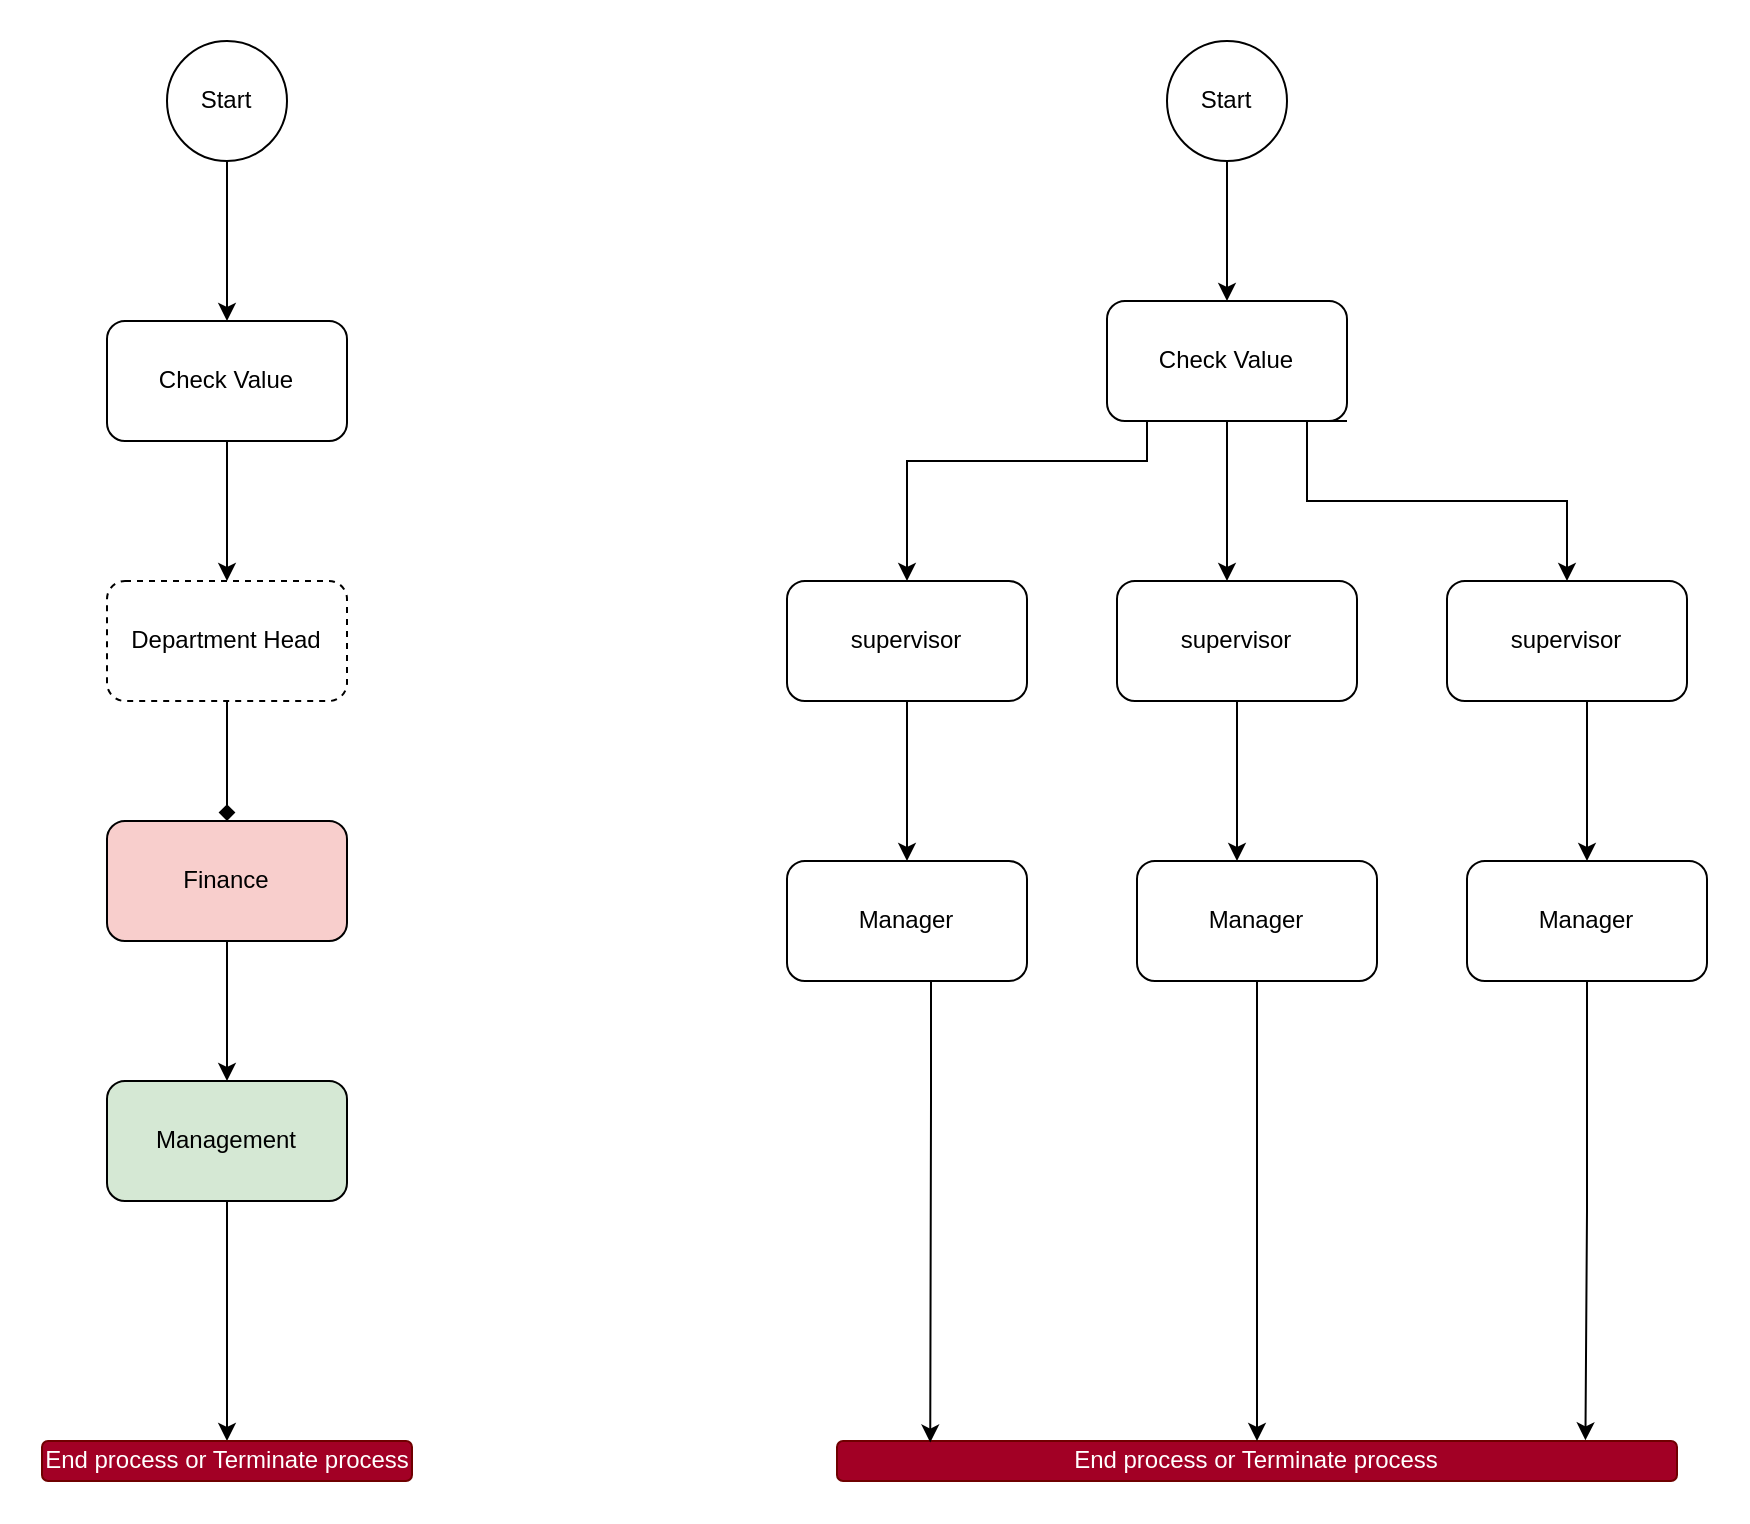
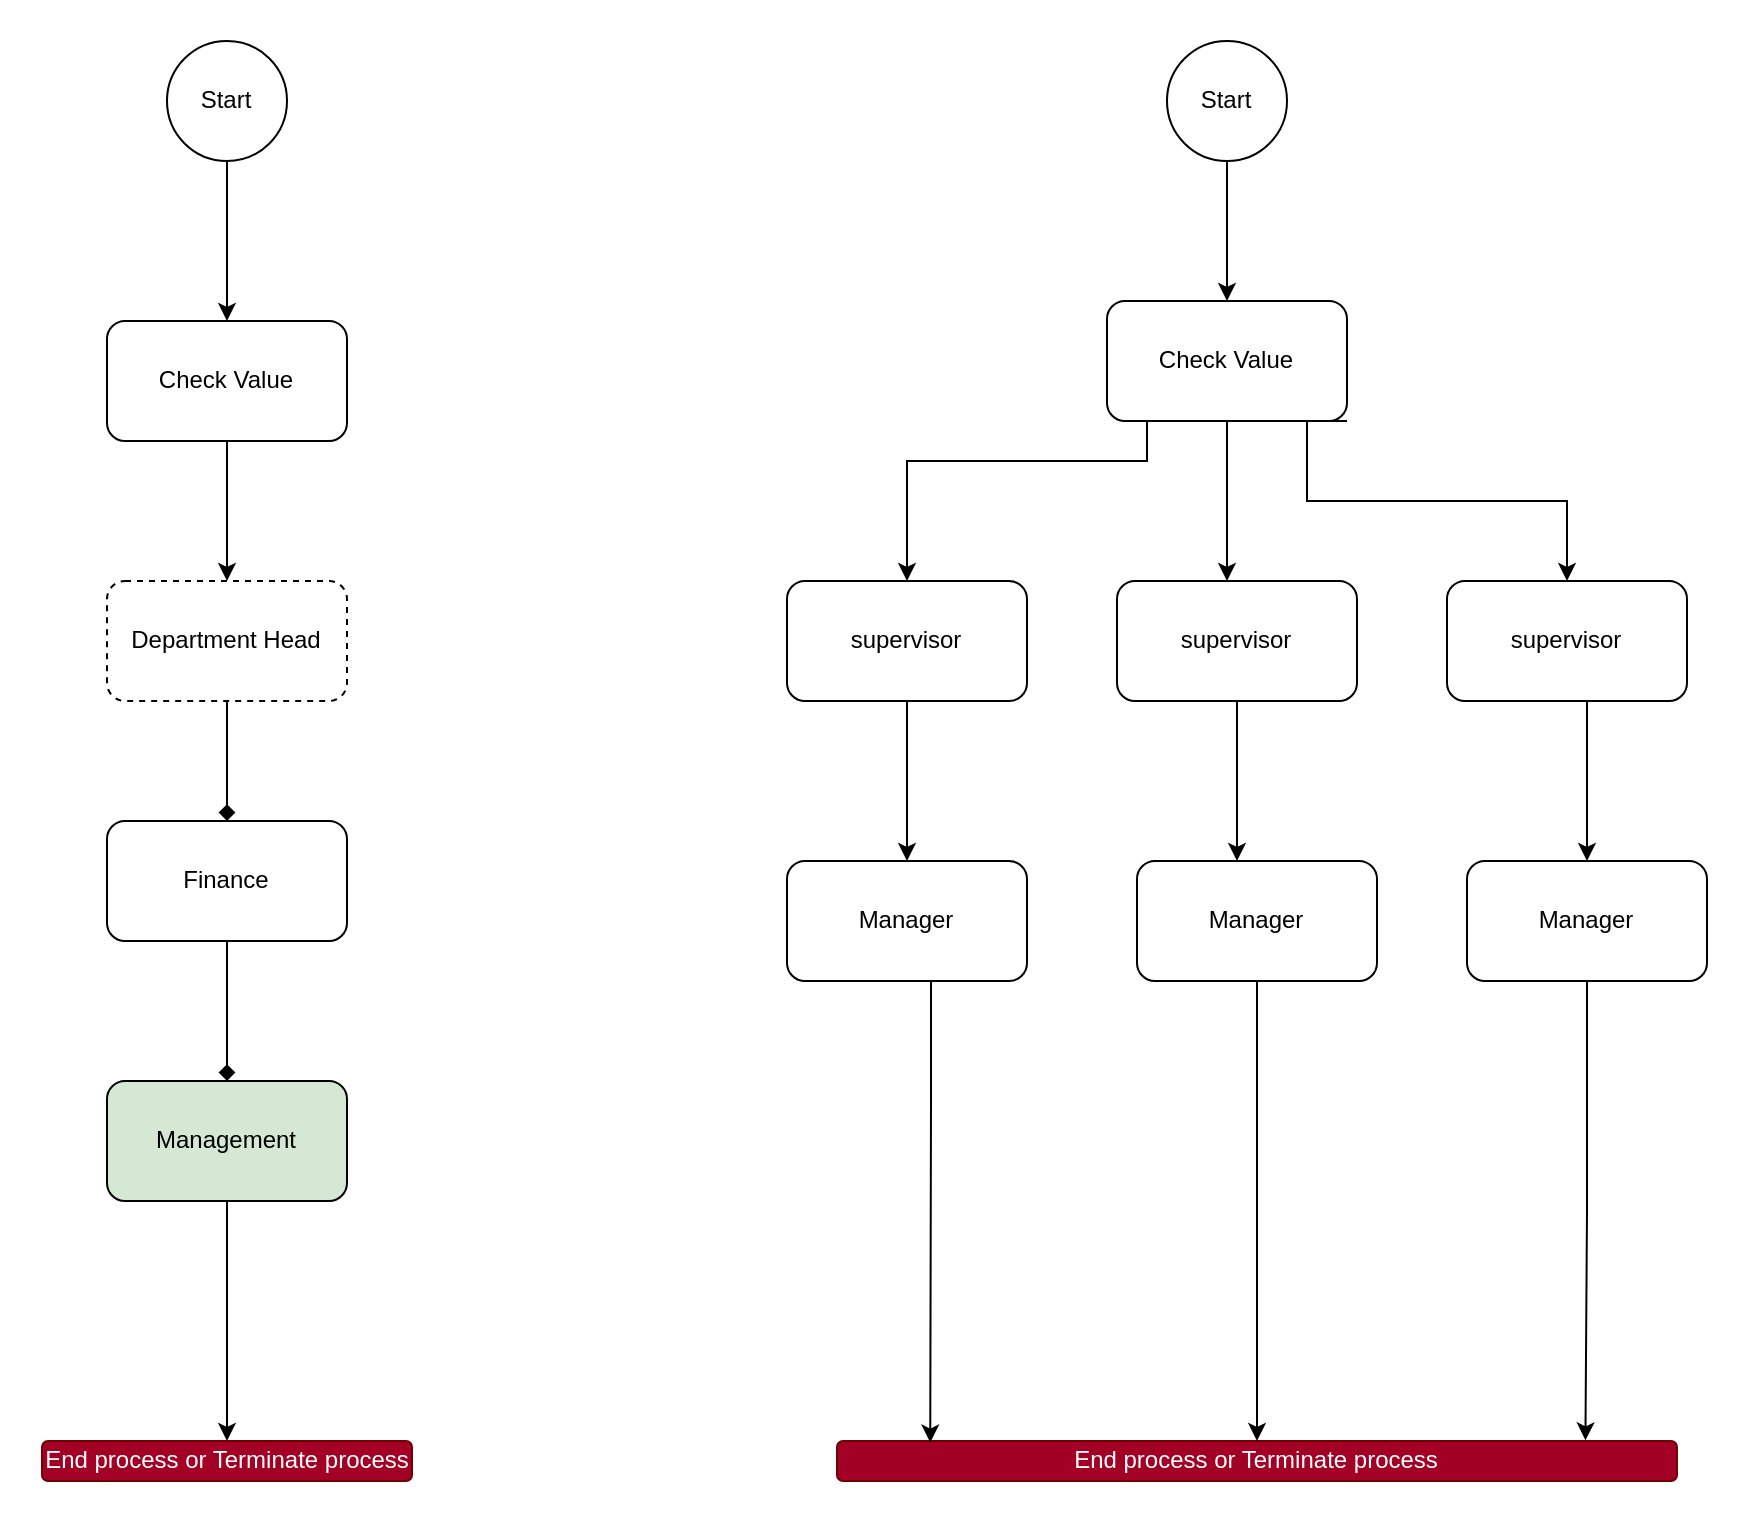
- <mxCell id="11" value="Finance" style="rounded=1;whiteSpace=wrap;html=1;fillColor=#f8cecc;" vertex="1" parent="1"><mxGeometry x="53" y="410" width="120" height="60" as="geometry" /></mxCell>
+ <mxCell id="11" value="Finance" style="rounded=1;whiteSpace=wrap;html=1;" vertex="1" parent="1"><mxGeometry x="53" y="410" width="120" height="60" as="geometry" /></mxCell>
- <mxCell id="10" value="" style="edgeStyle=orthogonalEdgeStyle;rounded=0;orthogonalLoop=1;jettySize=auto;html=1;" edge="1" parent="1" source="11" target="13"><mxGeometry relative="1" as="geometry" /></mxCell>
+ <mxCell id="10" value="" style="edgeStyle=orthogonalEdgeStyle;rounded=0;orthogonalLoop=1;jettySize=auto;html=1;endArrow=diamond;" edge="1" parent="1" source="11" target="13"><mxGeometry relative="1" as="geometry" /></mxCell>
